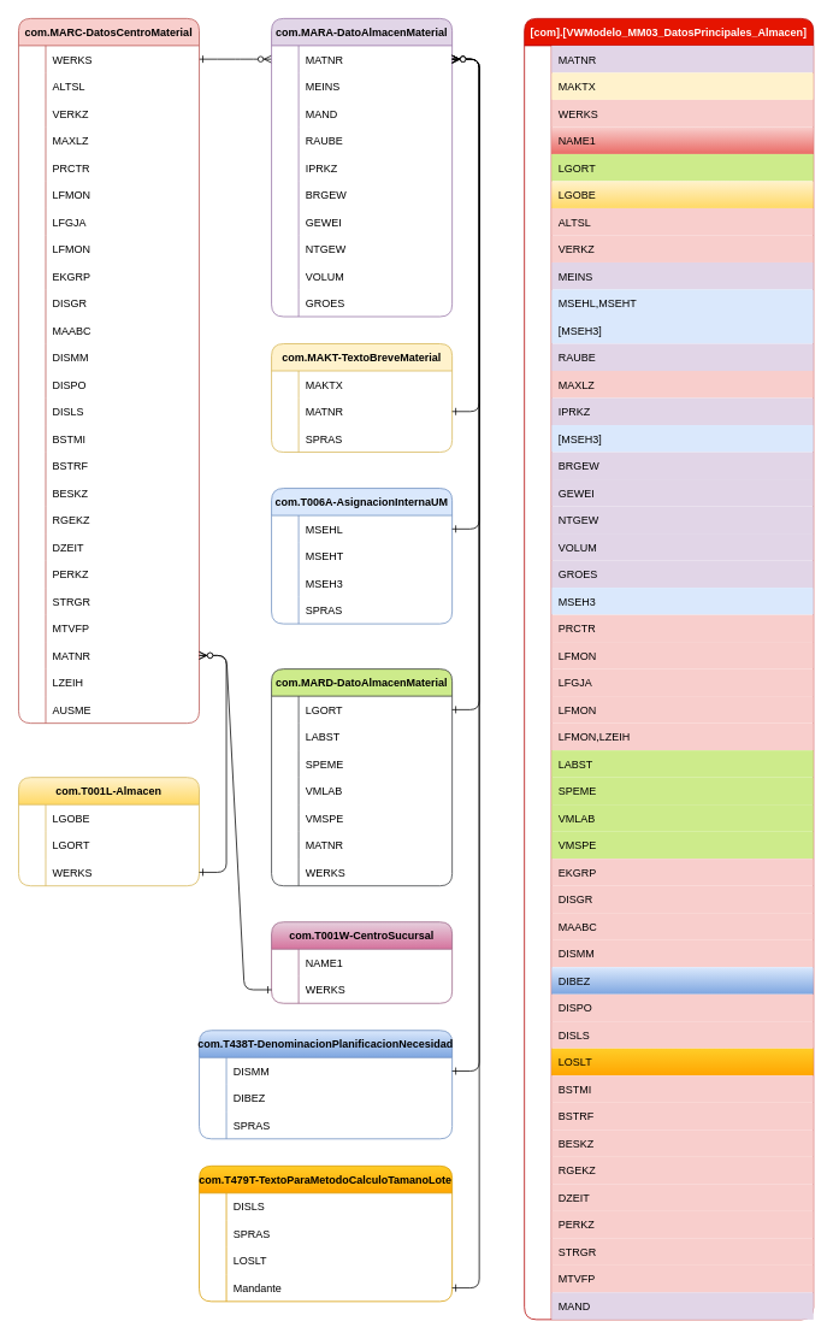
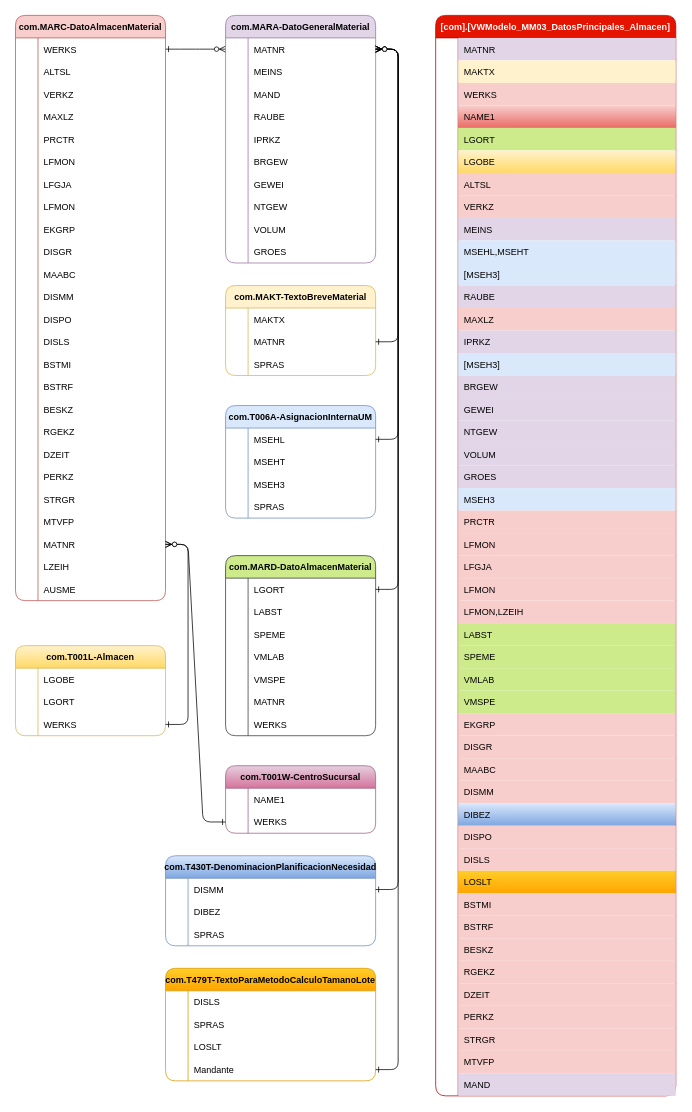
- <mxCell id="199" value="com.MARC-DatosCentroMaterial" style="shape=table;startSize=30;container=1;collapsible=1;childLayout=tableLayout;fixedRows=1;rowLines=0;fontStyle=1;align=center;resizeLast=1;rounded=1;fillColor=#f8cecc;strokeColor=#b85450;" vertex="1" parent="1"><mxGeometry x="20" y="20" width="200" height="780" as="geometry" /></mxCell>
+ <mxCell id="199" value="com.MARC-DatoAlmacenMaterial" style="shape=table;startSize=30;container=1;collapsible=1;childLayout=tableLayout;fixedRows=1;rowLines=0;fontStyle=1;align=center;resizeLast=1;rounded=1;fillColor=#f8cecc;strokeColor=#b85450;" vertex="1" parent="1"><mxGeometry x="20" y="20" width="200" height="780" as="geometry" /></mxCell>
- <mxCell id="145" value="com.MARA-DatoAlmacenMaterial" style="shape=table;startSize=30;container=1;collapsible=1;childLayout=tableLayout;fixedRows=1;rowLines=0;fontStyle=1;align=center;resizeLast=1;rounded=1;fillColor=#e1d5e7;strokeColor=#9673a6;" vertex="1" parent="1"><mxGeometry x="300" y="20" width="200" height="330" as="geometry" /></mxCell>
+ <mxCell id="145" value="com.MARA-DatoGeneralMaterial" style="shape=table;startSize=30;container=1;collapsible=1;childLayout=tableLayout;fixedRows=1;rowLines=0;fontStyle=1;align=center;resizeLast=1;rounded=1;fillColor=#e1d5e7;strokeColor=#9673a6;" vertex="1" parent="1"><mxGeometry x="300" y="20" width="200" height="330" as="geometry" /></mxCell>
- <mxCell id="314" value="com.T438T-DenominacionPlanificacionNecesidad" style="shape=table;startSize=30;container=1;collapsible=1;childLayout=tableLayout;fixedRows=1;rowLines=0;fontStyle=1;align=center;resizeLast=1;rounded=1;fillColor=#dae8fc;gradientColor=#7ea6e0;strokeColor=#6c8ebf;" vertex="1" parent="1"><mxGeometry x="220" y="1140" width="280" height="120" as="geometry" /></mxCell>
+ <mxCell id="314" value="com.T430T-DenominacionPlanificacionNecesidad" style="shape=table;startSize=30;container=1;collapsible=1;childLayout=tableLayout;fixedRows=1;rowLines=0;fontStyle=1;align=center;resizeLast=1;rounded=1;fillColor=#dae8fc;gradientColor=#7ea6e0;strokeColor=#6c8ebf;" vertex="1" parent="1"><mxGeometry x="220" y="1140" width="280" height="120" as="geometry" /></mxCell>
